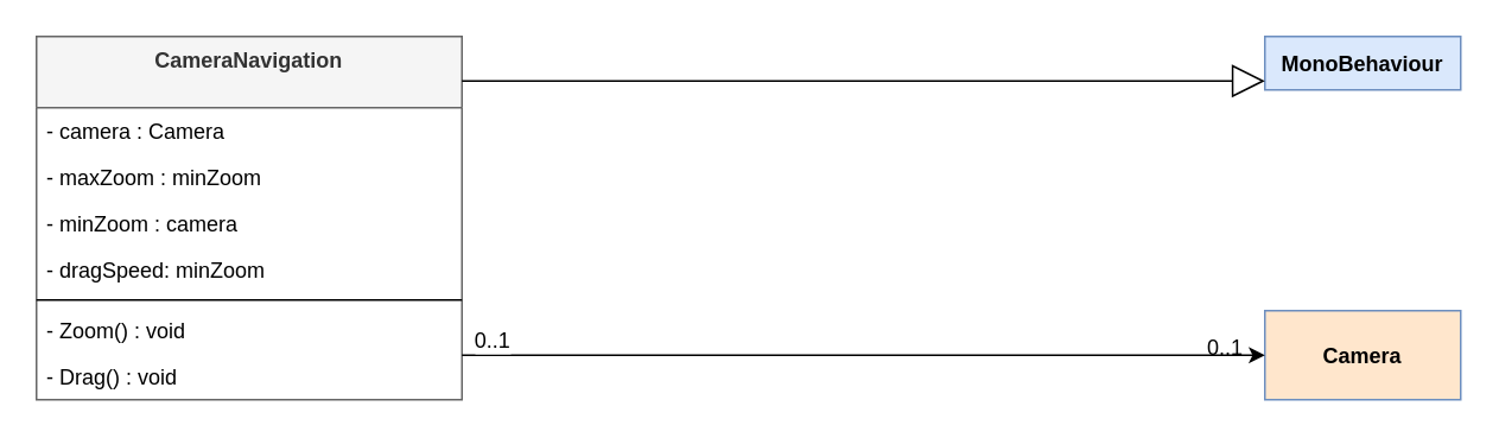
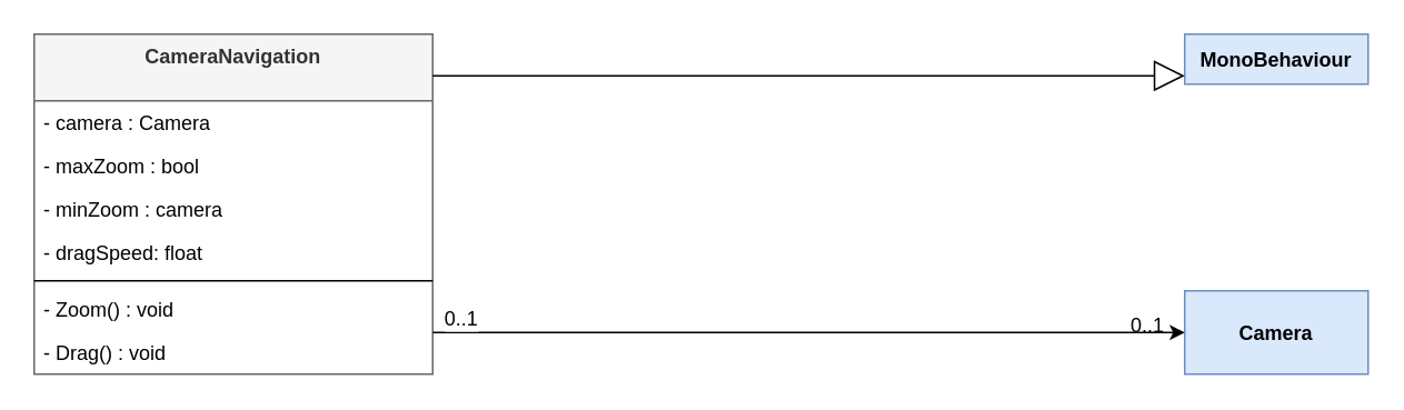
- <mxCell id="4" value="- maxZoom : minZoom" style="text;align=left;verticalAlign=top;spacingLeft=4;spacingRight=4;overflow=hidden;rotatable=0;points=[[0,0.5],[1,0.5]];portConstraint=eastwest;" parent="2" vertex="1"><mxGeometry y="66" width="239" height="26" as="geometry" /></mxCell>
+ <mxCell id="4" value="- maxZoom : bool" style="text;align=left;verticalAlign=top;spacingLeft=4;spacingRight=4;overflow=hidden;rotatable=0;points=[[0,0.5],[1,0.5]];portConstraint=eastwest;" parent="2" vertex="1"><mxGeometry y="66" width="239" height="26" as="geometry" /></mxCell>
- <mxCell id="6" value="- dragSpeed: minZoom" style="text;align=left;verticalAlign=top;spacingLeft=4;spacingRight=4;overflow=hidden;rotatable=0;points=[[0,0.5],[1,0.5]];portConstraint=eastwest;" parent="2" vertex="1"><mxGeometry y="118" width="239" height="26" as="geometry" /></mxCell>
+ <mxCell id="6" value="- dragSpeed: float" style="text;align=left;verticalAlign=top;spacingLeft=4;spacingRight=4;overflow=hidden;rotatable=0;points=[[0,0.5],[1,0.5]];portConstraint=eastwest;" parent="2" vertex="1"><mxGeometry y="118" width="239" height="26" as="geometry" /></mxCell>
- <mxCell id="10" value="Camera" style="fillColor=#ffe6cc;strokeColor=#6c8ebf;fontStyle=1;" parent="1" vertex="1"><mxGeometry x="710" y="174" width="110" height="50" as="geometry" /></mxCell>
+ <mxCell id="10" value="Camera" style="fillColor=#dae8fc;strokeColor=#6c8ebf;fontStyle=1" parent="1" vertex="1"><mxGeometry x="710" y="174" width="110" height="50" as="geometry" /></mxCell>
